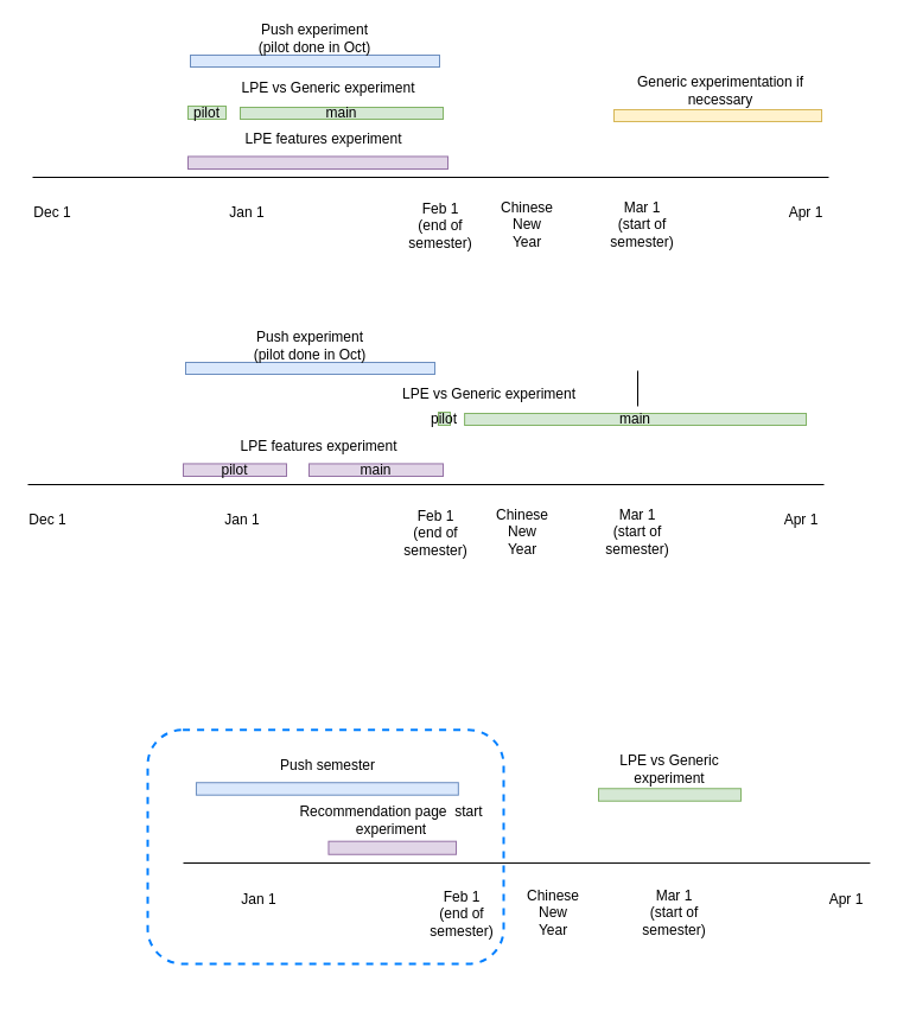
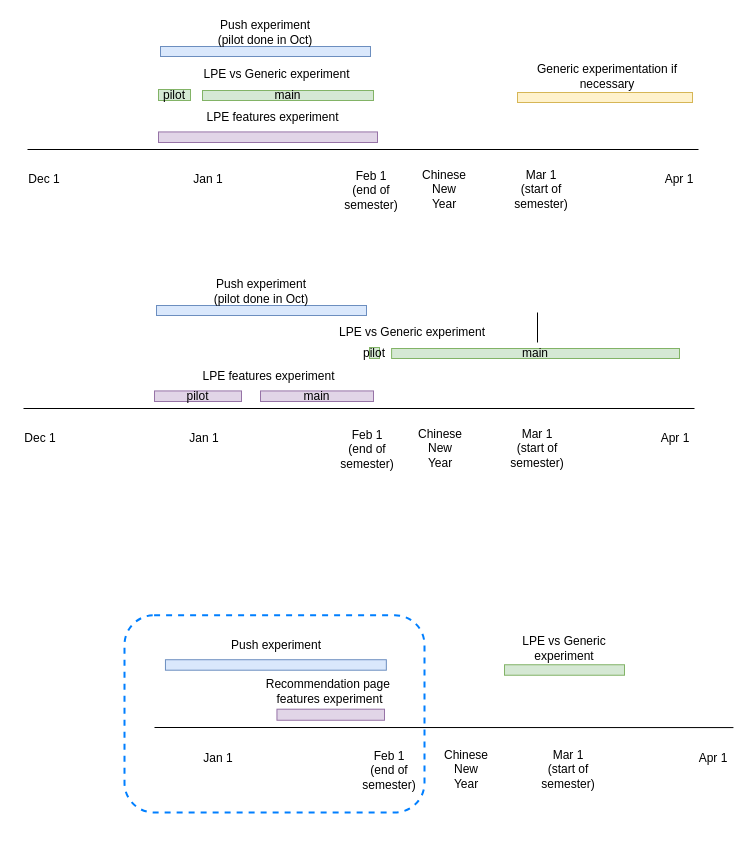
- <mxCell id="53" value="Push semester &lt;br&gt;" style="text;html=1;strokeColor=none;fillColor=none;align=center;verticalAlign=middle;whiteSpace=wrap;rounded=0;" vertex="1" parent="51"><mxGeometry x="31.556" y="2.094" width="157.778" height="20.942" as="geometry" /></mxCell>
+ <mxCell id="53" value="Push experiment &lt;br&gt;" style="text;html=1;strokeColor=none;fillColor=none;align=center;verticalAlign=middle;whiteSpace=wrap;rounded=0;" vertex="1" parent="51"><mxGeometry x="31.556" y="2.094" width="157.778" height="20.942" as="geometry" /></mxCell>
- <mxCell id="61" value="Recommendation page&amp;nbsp; start experiment" style="text;html=1;strokeColor=none;fillColor=none;align=center;verticalAlign=middle;whiteSpace=wrap;rounded=0;" vertex="1" parent="59"><mxGeometry width="171.056" height="22.106" as="geometry" /></mxCell>
+ <mxCell id="61" value="Recommendation page&amp;nbsp; features experiment" style="text;html=1;strokeColor=none;fillColor=none;align=center;verticalAlign=middle;whiteSpace=wrap;rounded=0;" vertex="1" parent="59"><mxGeometry width="171.056" height="22.106" as="geometry" /></mxCell>
